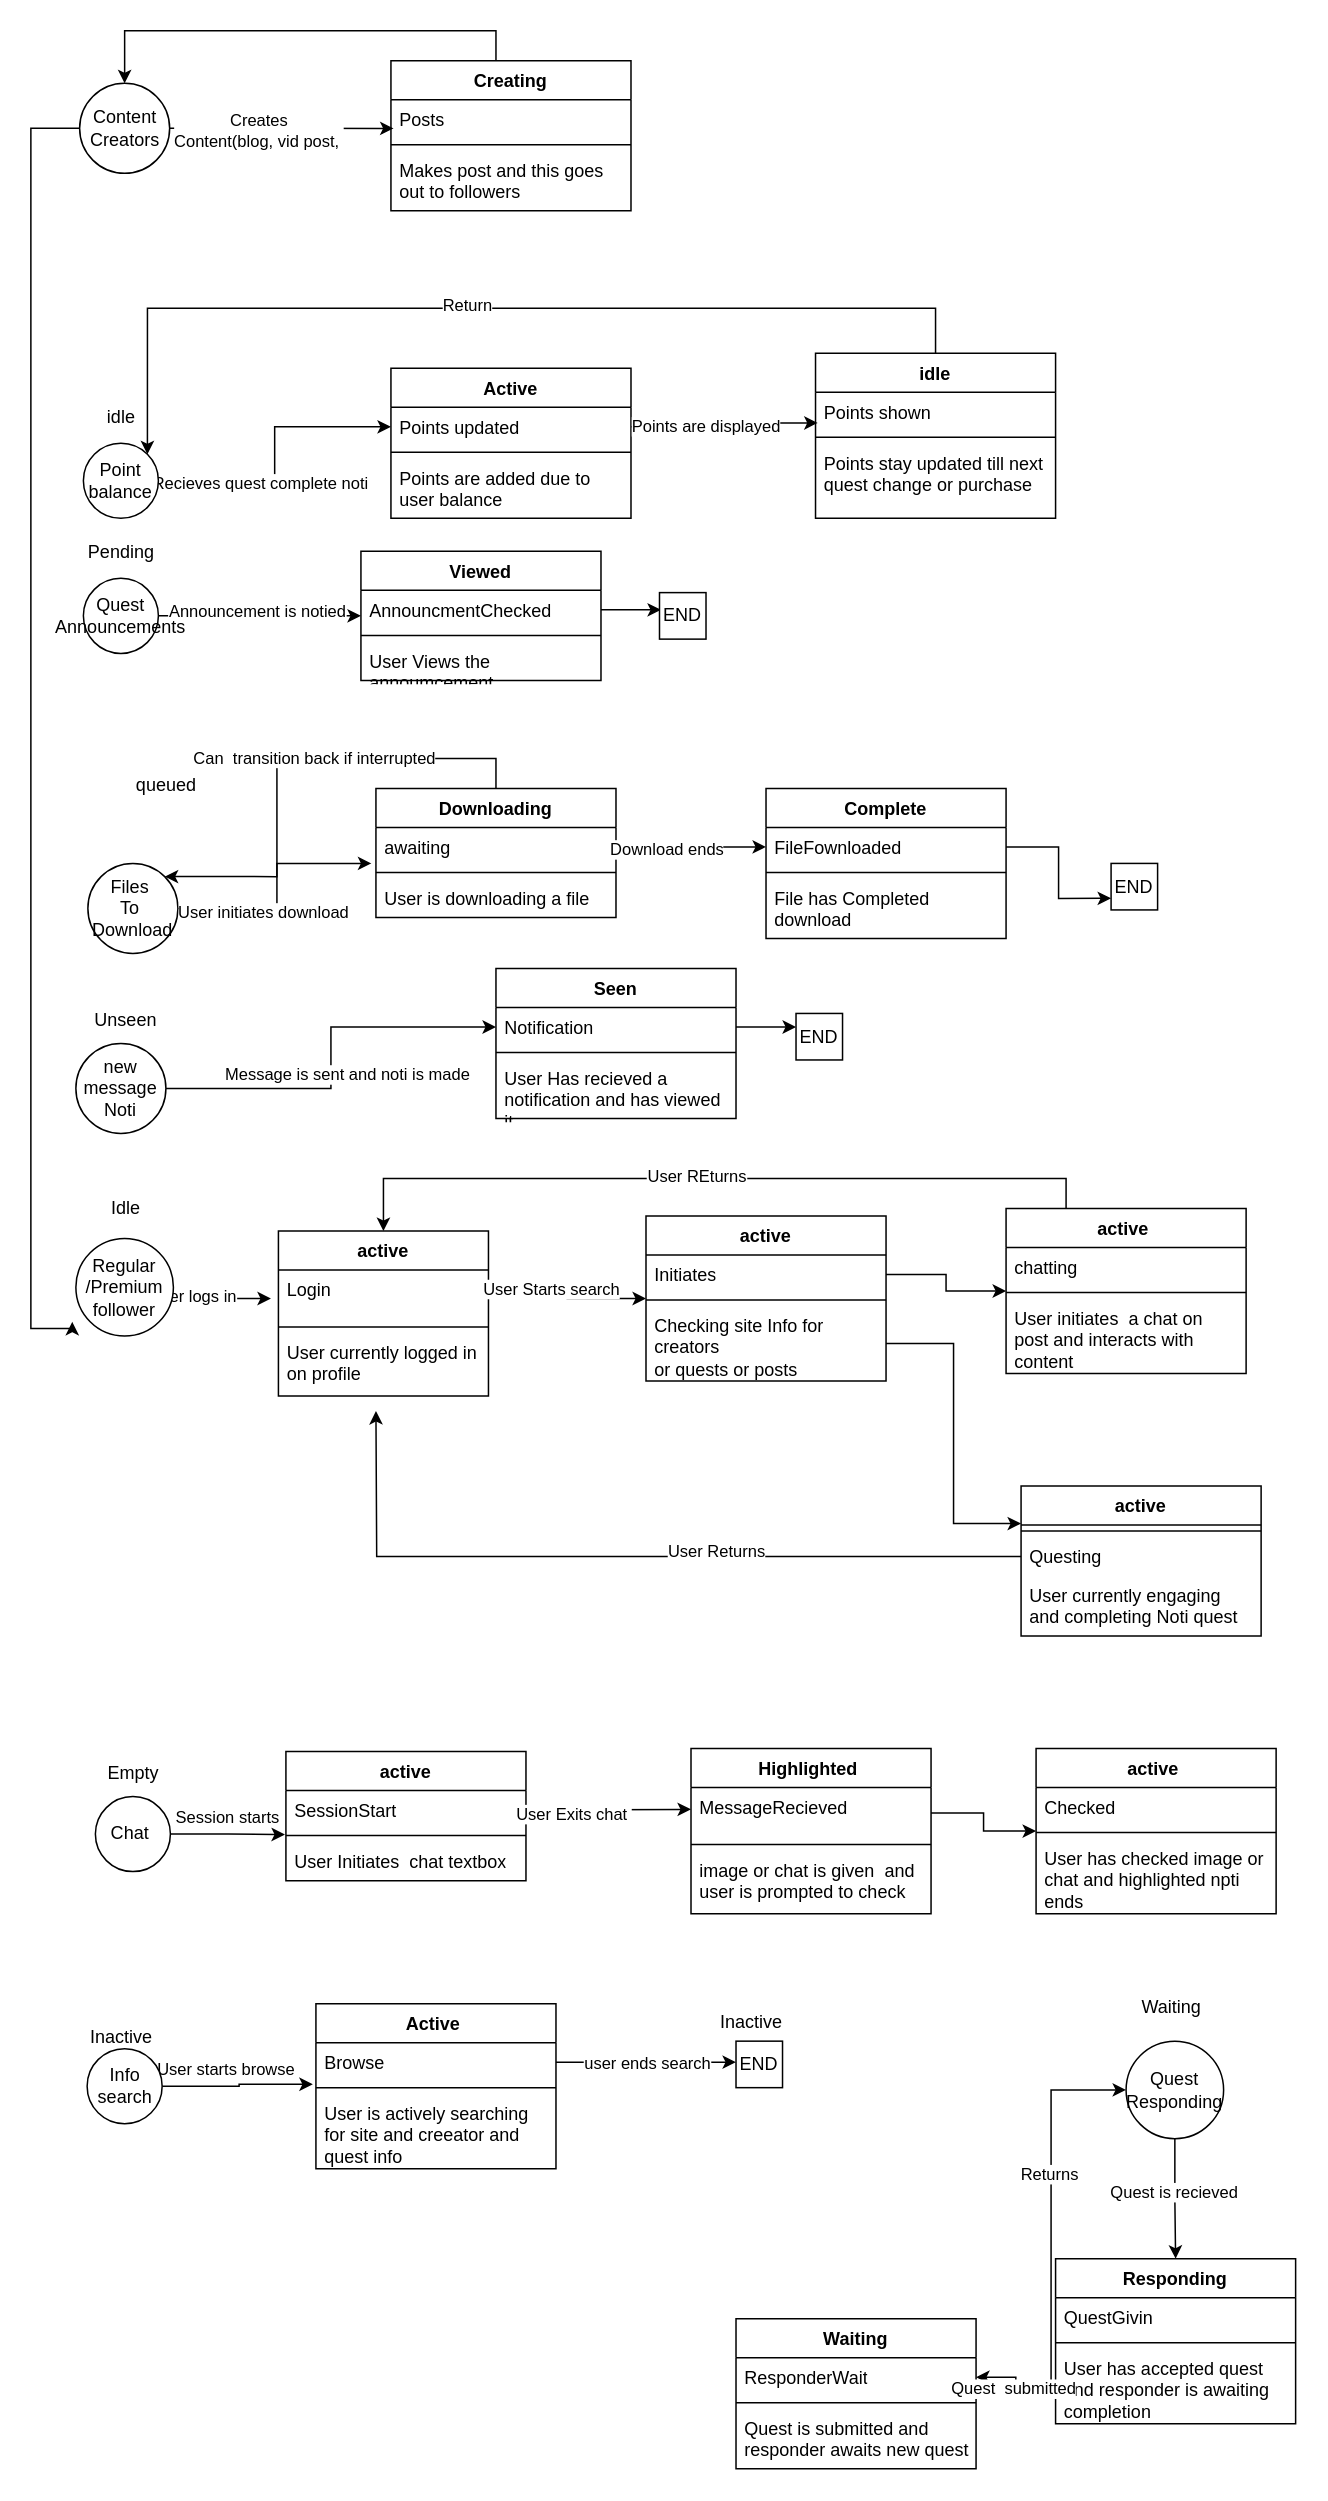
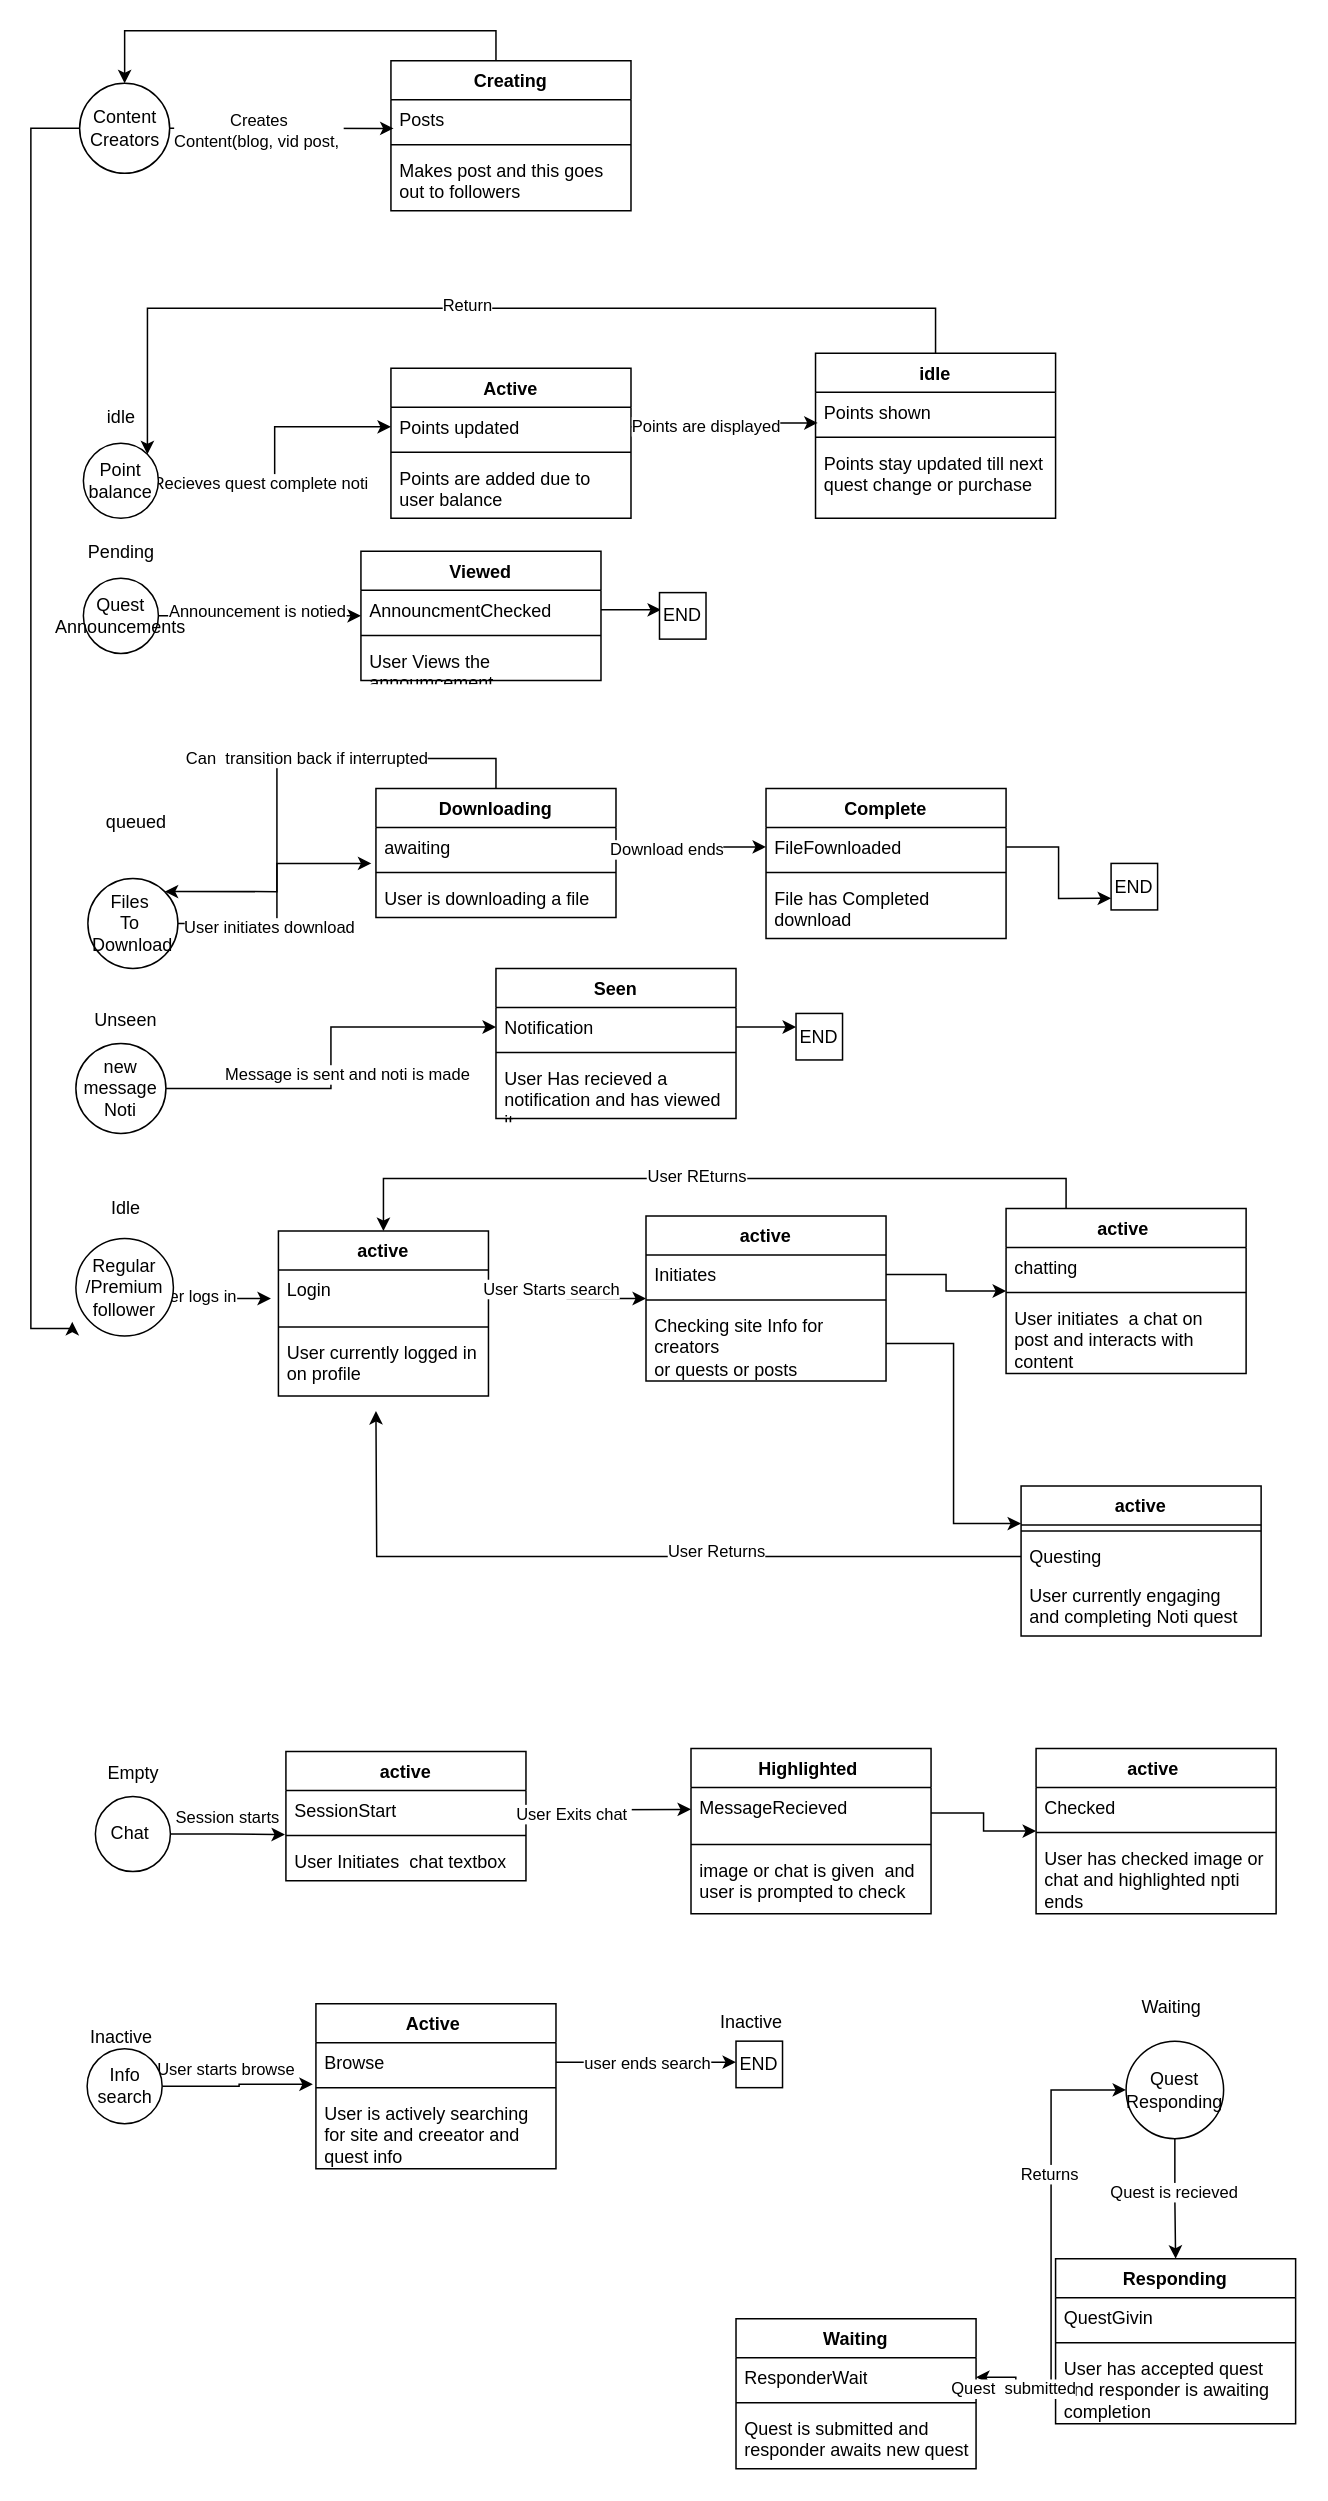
- <mxCell id="95" value="queued" style="text;html=1;align=center;verticalAlign=middle;resizable=0;points=[];autosize=1;strokeColor=none;fillColor=none;" vertex="1" parent="1"><mxGeometry x="80" y="508" width="60" height="30" as="geometry" /></mxCell>
+ <mxCell id="95" value="queued" style="text;html=1;align=center;verticalAlign=middle;resizable=0;points=[];autosize=1;strokeColor=none;fillColor=none;" vertex="1" parent="1"><mxGeometry x="60" y="533" width="60" height="30" as="geometry" /></mxCell>
- <mxCell id="88" value="Files&amp;nbsp;&lt;div&gt;To&amp;nbsp;&lt;/div&gt;&lt;div&gt;Download&lt;/div&gt;" style="ellipse;whiteSpace=wrap;html=1;aspect=fixed;" vertex="1" parent="1"><mxGeometry x="58" y="575" width="60" height="60" as="geometry" /></mxCell>
+ <mxCell id="88" value="Files&amp;nbsp;&lt;div&gt;To&amp;nbsp;&lt;/div&gt;&lt;div&gt;Download&lt;/div&gt;" style="ellipse;whiteSpace=wrap;html=1;aspect=fixed;" vertex="1" parent="1"><mxGeometry x="58" y="585" width="60" height="60" as="geometry" /></mxCell>
